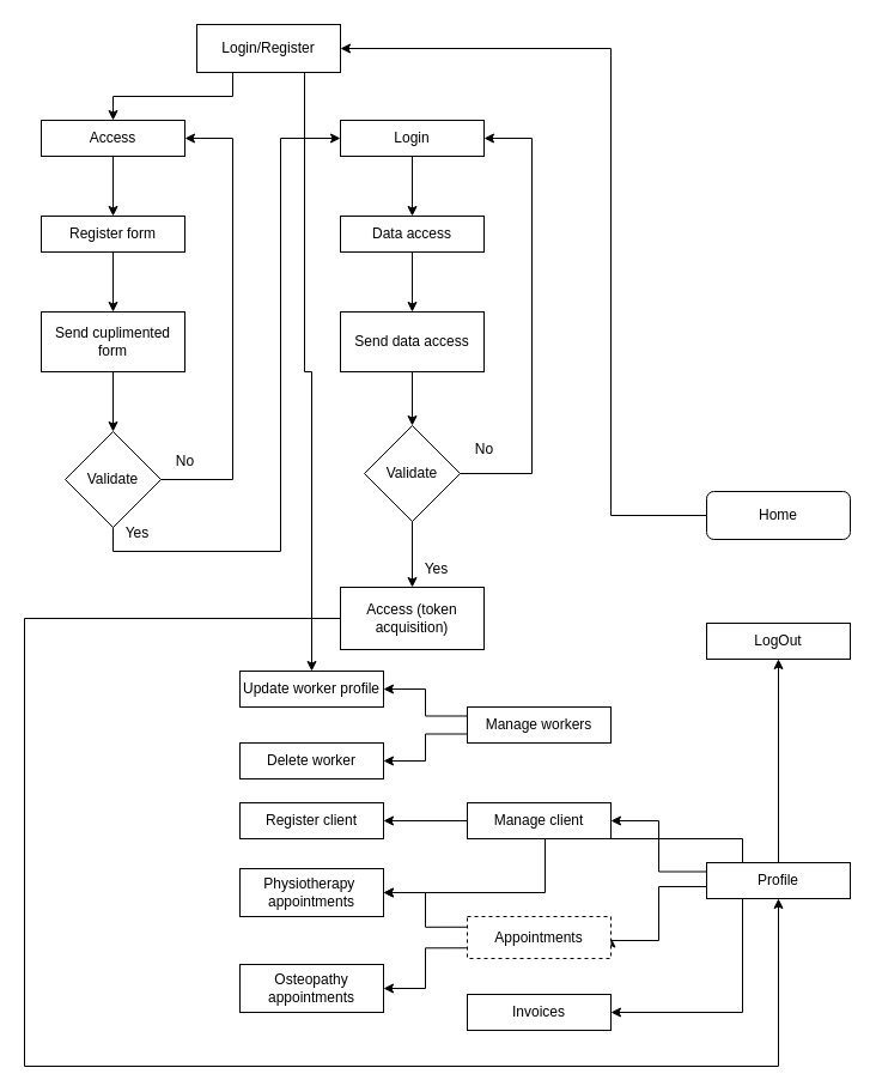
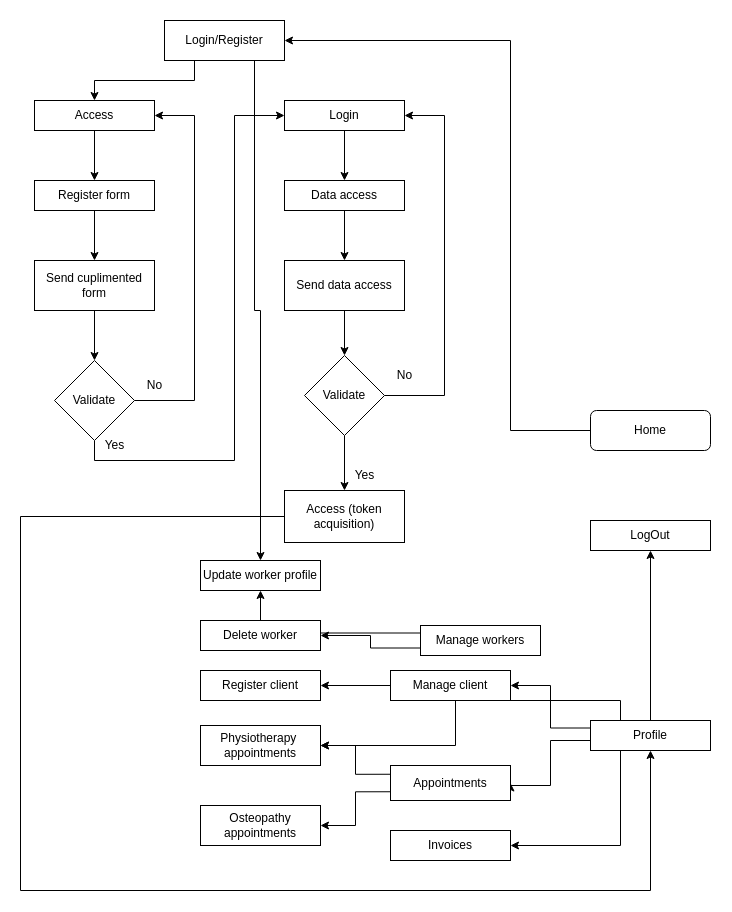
- <mxCell id="42" value="Manage workers" style="rounded=0;whiteSpace=wrap;html=1;" vertex="1" parent="1"><mxGeometry x="390" y="590" width="120" height="30" as="geometry" /></mxCell>
+ <mxCell id="42" value="Manage workers" style="rounded=0;whiteSpace=wrap;html=1;" vertex="1" parent="1"><mxGeometry x="420" y="625" width="120" height="30" as="geometry" /></mxCell>
- <mxCell id="46" value="Appointments" style="rounded=0;whiteSpace=wrap;html=1;dashed=1;" vertex="1" parent="1"><mxGeometry x="390" y="765" width="120" height="35" as="geometry" /></mxCell>
+ <mxCell id="46" value="Appointments" style="rounded=0;whiteSpace=wrap;html=1;" vertex="1" parent="1"><mxGeometry x="390" y="765" width="120" height="35" as="geometry" /></mxCell>
